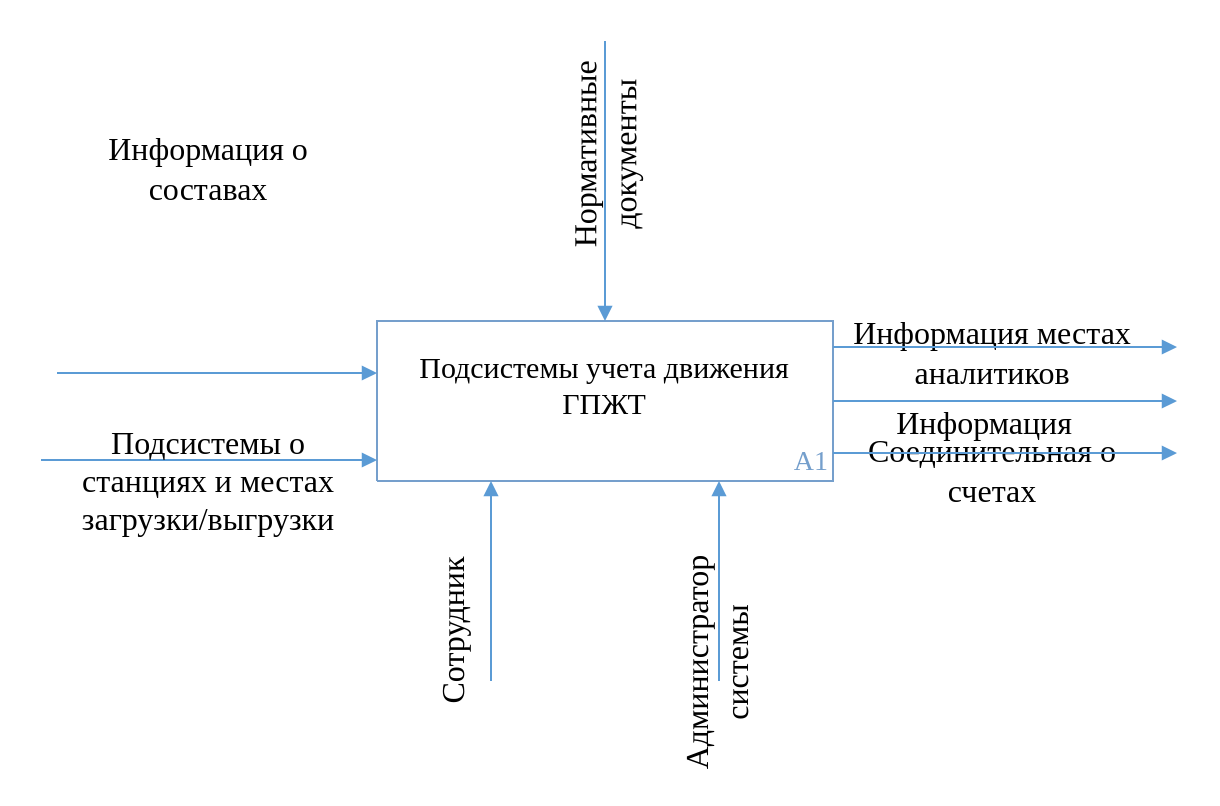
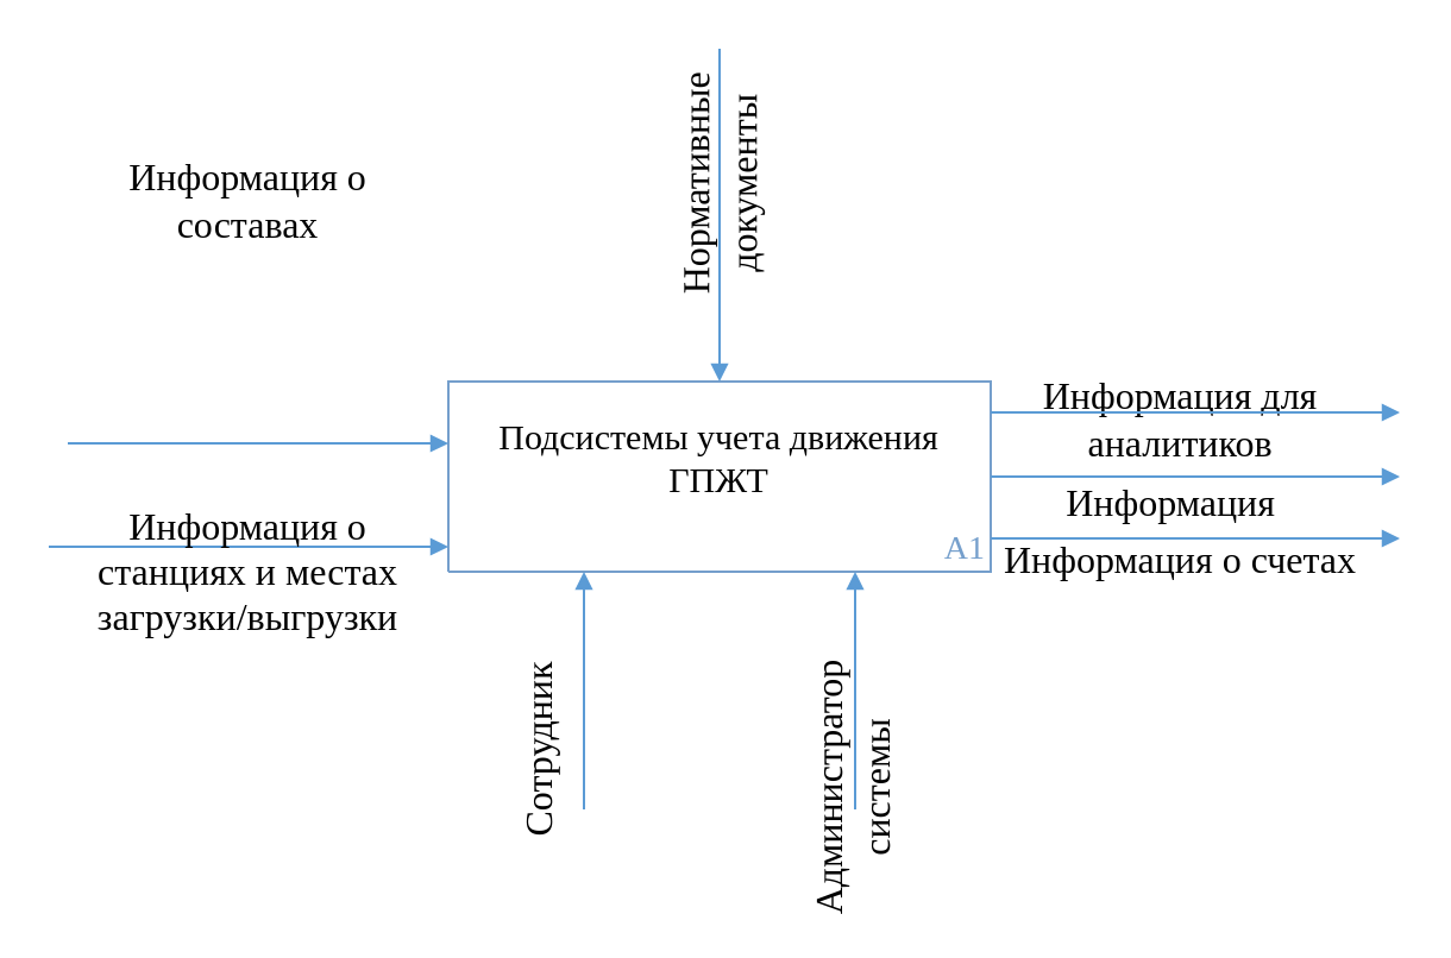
- <mxCell id="13" value="&lt;font style=&quot;font-size: 16px ; font-family: &amp;#34;calibri&amp;#34; ; color: #000000 ; direction: ltr ; letter-spacing: 0px ; line-height: 120% ; opacity: 1&quot;&gt;Информация местах аналитиков&lt;br&gt;&lt;/font&gt;" style="verticalAlign=middle;align=center;vsdxID=24;fillColor=none;gradientColor=none;shape=stencil(nZBLDoAgDERP0z3SIyjew0SURgSD+Lu9kMZoXLhwN9O+tukAlrNpJg1SzDH4QW/URgNYgZTkjA4UkwJUgGXng+6DX1zLfmoymdXo17xh5zmRJ6Q42BWCfc2oJfdAr+Yv+AP9Cb7OJ3H/2JG1HNGz/84klThPVCc=);strokeColor=none;labelBackgroundColor=none;rounded=0;html=1;whiteSpace=wrap;" parent="1" vertex="1"><mxGeometry x="416" y="151" width="160" height="50" as="geometry" /></mxCell>
+ <mxCell id="13" value="&lt;font style=&quot;font-size: 16px ; font-family: &amp;#34;calibri&amp;#34; ; color: #000000 ; direction: ltr ; letter-spacing: 0px ; line-height: 120% ; opacity: 1&quot;&gt;Информация для аналитиков&lt;br&gt;&lt;/font&gt;" style="verticalAlign=middle;align=center;vsdxID=24;fillColor=none;gradientColor=none;shape=stencil(nZBLDoAgDERP0z3SIyjew0SURgSD+Lu9kMZoXLhwN9O+tukAlrNpJg1SzDH4QW/URgNYgZTkjA4UkwJUgGXng+6DX1zLfmoymdXo17xh5zmRJ6Q42BWCfc2oJfdAr+Yv+AP9Cb7OJ3H/2JG1HNGz/84klThPVCc=);strokeColor=none;labelBackgroundColor=none;rounded=0;html=1;whiteSpace=wrap;" parent="1" vertex="1"><mxGeometry x="416" y="151" width="160" height="50" as="geometry" /></mxCell>
- <mxCell id="17" value="&lt;font style=&quot;font-size: 16px ; font-family: &amp;#34;calibri&amp;#34; ; color: #000000 ; direction: ltr ; letter-spacing: 0px ; line-height: 120% ; opacity: 1&quot;&gt;Соединительная о счетах&lt;br&gt;&lt;/font&gt;" style="verticalAlign=middle;align=center;vsdxID=34;fillColor=none;gradientColor=none;shape=stencil(nZBLDoAgDERP0z3SIyjew0SURgSD+Lu9kMZoXLhwN9O+tukAlrNpJg1SzDH4QW/URgNYgZTkjA4UkwJUgGXng+6DX1zLfmoymdXo17xh5zmRJ6Q42BWCfc2oJfdAr+Yv+AP9Cb7OJ3H/2JG1HNGz/84klThPVCc=);strokeColor=none;labelBackgroundColor=none;rounded=0;html=1;whiteSpace=wrap;" parent="1" vertex="1"><mxGeometry x="416" y="210" width="160" height="50" as="geometry" /></mxCell>
+ <mxCell id="17" value="&lt;font style=&quot;font-size: 16px ; font-family: &amp;#34;calibri&amp;#34; ; color: #000000 ; direction: ltr ; letter-spacing: 0px ; line-height: 120% ; opacity: 1&quot;&gt;Информация о счетах&lt;br&gt;&lt;/font&gt;" style="verticalAlign=middle;align=center;vsdxID=34;fillColor=none;gradientColor=none;shape=stencil(nZBLDoAgDERP0z3SIyjew0SURgSD+Lu9kMZoXLhwN9O+tukAlrNpJg1SzDH4QW/URgNYgZTkjA4UkwJUgGXng+6DX1zLfmoymdXo17xh5zmRJ6Q42BWCfc2oJfdAr+Yv+AP9Cb7OJ3H/2JG1HNGz/84klThPVCc=);strokeColor=none;labelBackgroundColor=none;rounded=0;html=1;whiteSpace=wrap;" parent="1" vertex="1"><mxGeometry x="416" y="210" width="160" height="50" as="geometry" /></mxCell>
- <mxCell id="12" value="&lt;font style=&quot;font-size: 16px ; font-family: &amp;#34;calibri&amp;#34; ; color: #000000 ; direction: ltr ; letter-spacing: 0px ; line-height: 120% ; opacity: 1&quot;&gt;Подсистемы о станциях и местах загрузки/выгрузки&lt;br&gt;&lt;/font&gt;" style="verticalAlign=middle;align=center;vsdxID=20;fillColor=none;gradientColor=none;shape=stencil(nZBLDoAgDERP0z3SIyjew0SURgSD+Lu9kMZoXLhwN9O+tukAlrNpJg1SzDH4QW/URgNYgZTkjA4UkwJUgGXng+6DX1zLfmoymdXo17xh5zmRJ6Q42BWCfc2oJfdAr+Yv+AP9Cb7OJ3H/2JG1HNGz/84klThPVCc=);strokeColor=none;labelBackgroundColor=none;rounded=0;html=1;whiteSpace=wrap;" parent="1" vertex="1"><mxGeometry x="28" y="210" width="152" height="60" as="geometry" /></mxCell>
+ <mxCell id="12" value="&lt;font style=&quot;font-size: 16px ; font-family: &amp;#34;calibri&amp;#34; ; color: #000000 ; direction: ltr ; letter-spacing: 0px ; line-height: 120% ; opacity: 1&quot;&gt;Информация о станциях и местах загрузки/выгрузки&lt;br&gt;&lt;/font&gt;" style="verticalAlign=middle;align=center;vsdxID=20;fillColor=none;gradientColor=none;shape=stencil(nZBLDoAgDERP0z3SIyjew0SURgSD+Lu9kMZoXLhwN9O+tukAlrNpJg1SzDH4QW/URgNYgZTkjA4UkwJUgGXng+6DX1zLfmoymdXo17xh5zmRJ6Q42BWCfc2oJfdAr+Yv+AP9Cb7OJ3H/2JG1HNGz/84klThPVCc=);strokeColor=none;labelBackgroundColor=none;rounded=0;html=1;whiteSpace=wrap;" parent="1" vertex="1"><mxGeometry x="28" y="210" width="152" height="60" as="geometry" /></mxCell>
